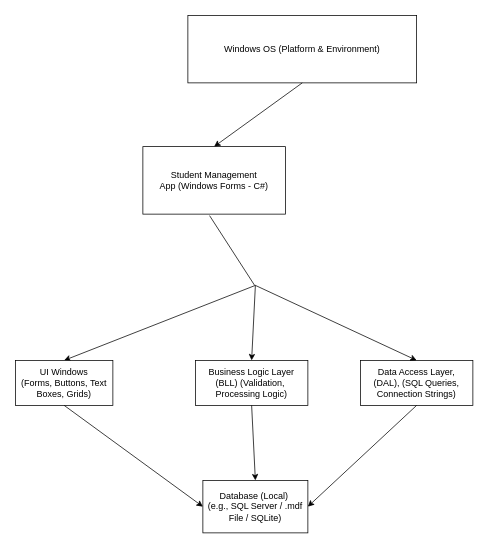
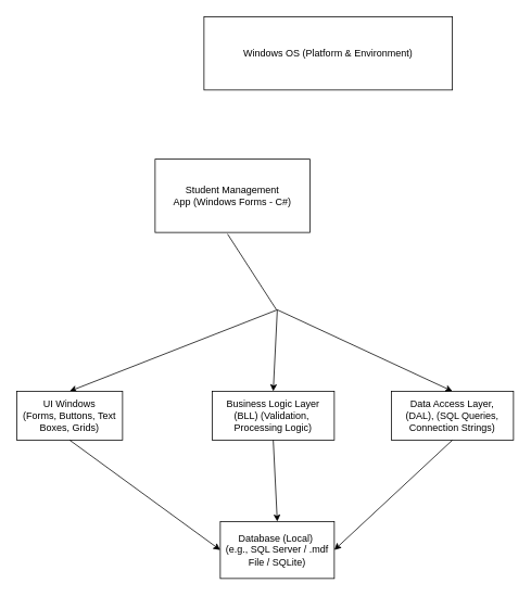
- <mxCell id="3" value="" style="endArrow=classic;html=1;rounded=0;exitX=0.5;exitY=1;exitDx=0;exitDy=0;entryX=0.5;entryY=0;entryDx=0;entryDy=0;" edge="1" parent="1" source="2" target="4"><mxGeometry width="50" height="50" relative="1" as="geometry"><mxPoint x="320" y="240" as="sourcePoint" /><mxPoint x="125" y="220" as="targetPoint" /></mxGeometry></mxCell>
